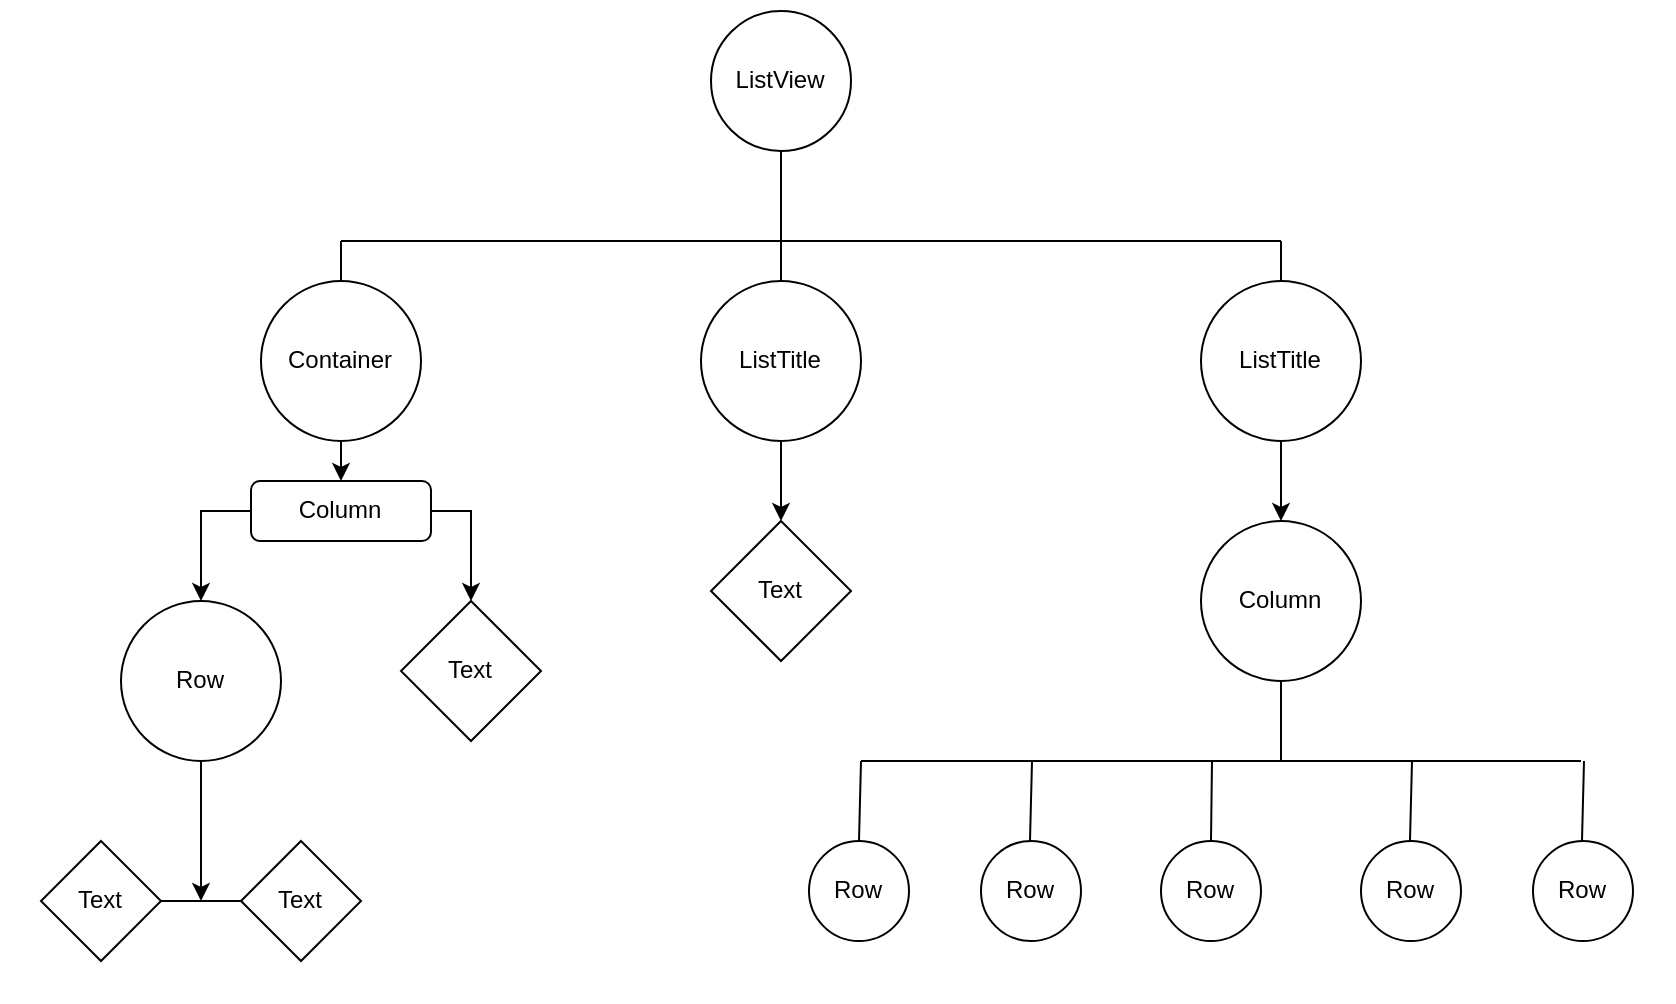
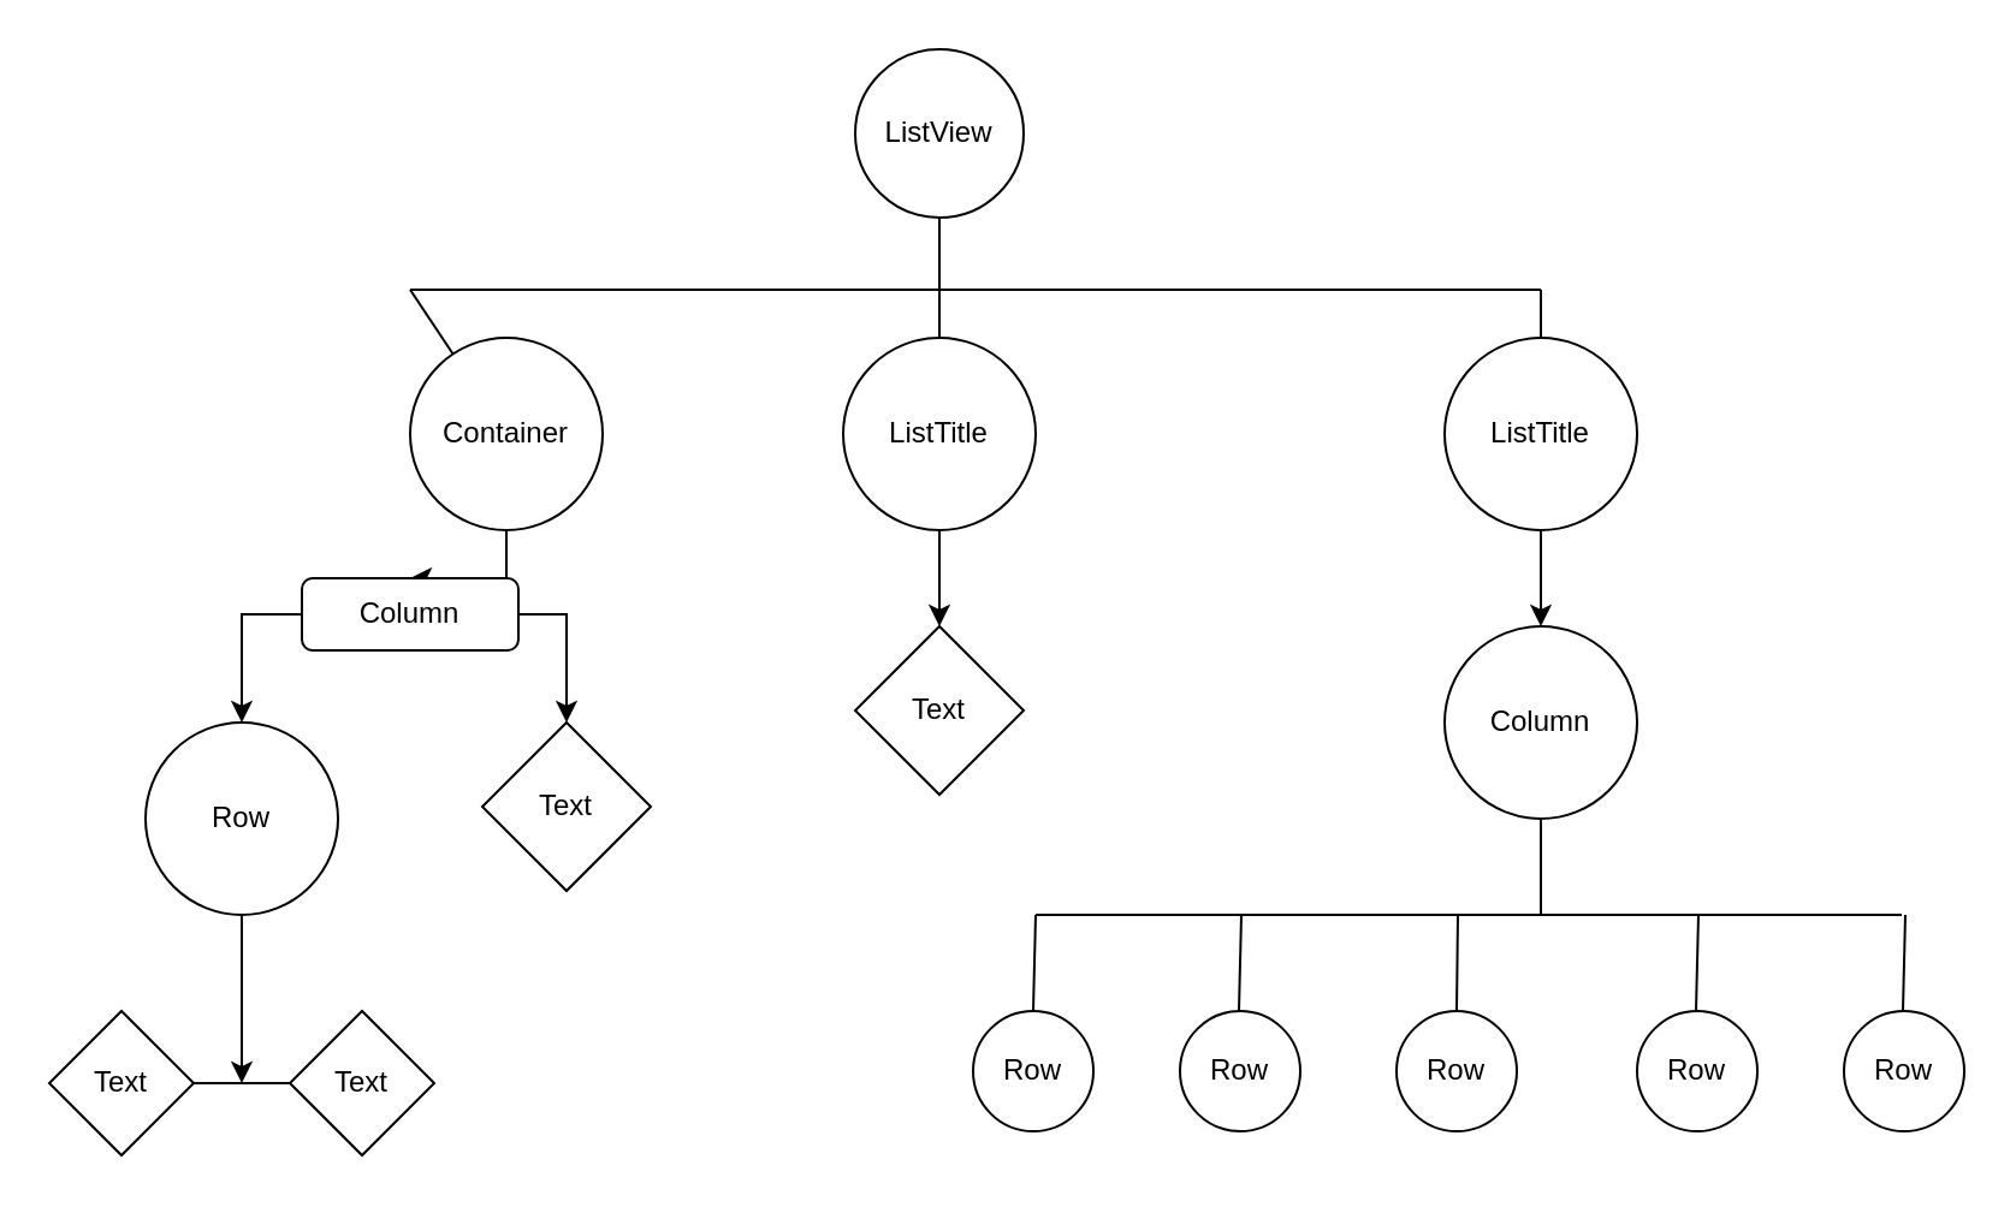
- <mxCell id="2" value="ListView" style="ellipse;whiteSpace=wrap;html=1;aspect=fixed;" vertex="1" parent="1"><mxGeometry x="355" y="5" width="70" height="70" as="geometry" /></mxCell>
+ <mxCell id="2" value="ListView" style="ellipse;whiteSpace=wrap;html=1;aspect=fixed;" vertex="1" parent="1"><mxGeometry x="355" y="20" width="70" height="70" as="geometry" /></mxCell>
- <mxCell id="4" value="Container" style="ellipse;whiteSpace=wrap;html=1;aspect=fixed;" vertex="1" parent="1"><mxGeometry x="130" y="140" width="80" height="80" as="geometry" /></mxCell>
+ <mxCell id="4" value="Container" style="ellipse;whiteSpace=wrap;html=1;aspect=fixed;" vertex="1" parent="1"><mxGeometry x="170" y="140" width="80" height="80" as="geometry" /></mxCell>
